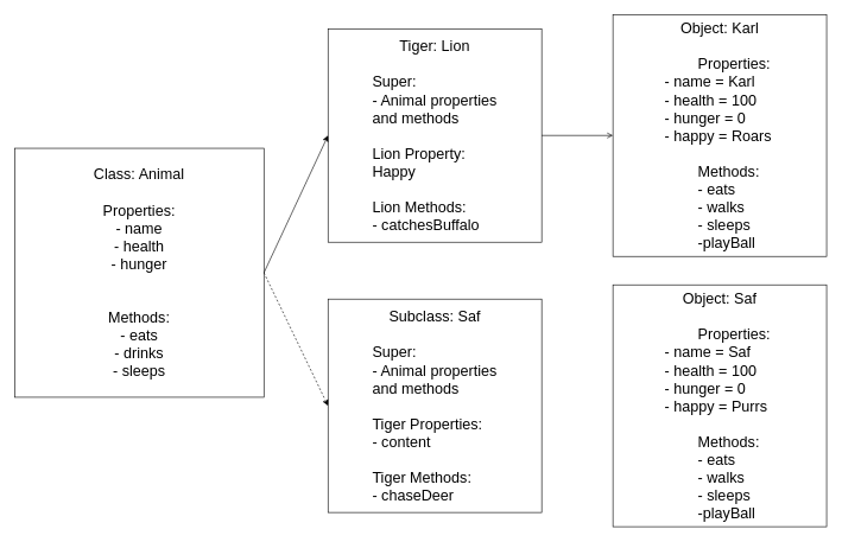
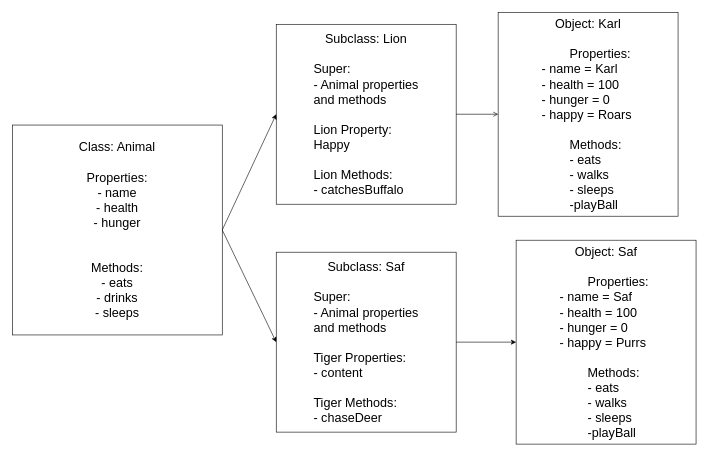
- <mxCell id="6" value="Tiger: Lion&lt;br&gt;&lt;br&gt;&lt;div style=&quot;text-align: left;&quot;&gt;&lt;span style=&quot;background-color: initial;&quot;&gt;Super:&lt;/span&gt;&lt;/div&gt;&lt;div style=&quot;text-align: left;&quot;&gt;&lt;span style=&quot;background-color: initial;&quot;&gt;- Animal properties&lt;/span&gt;&lt;/div&gt;&lt;div style=&quot;text-align: left;&quot;&gt;&lt;span style=&quot;background-color: initial;&quot;&gt;and methods&lt;/span&gt;&lt;/div&gt;&lt;div style=&quot;text-align: left;&quot;&gt;&lt;br&gt;&lt;/div&gt;&lt;div style=&quot;text-align: left;&quot;&gt;&lt;span style=&quot;background-color: initial;&quot;&gt;Lion Property:&lt;/span&gt;&lt;/div&gt;&lt;div style=&quot;text-align: left;&quot;&gt;&lt;span style=&quot;background-color: initial;&quot;&gt;Happy&amp;nbsp;&lt;/span&gt;&lt;/div&gt;&lt;div style=&quot;text-align: left;&quot;&gt;&lt;br&gt;&lt;/div&gt;&lt;div style=&quot;text-align: left;&quot;&gt;&lt;span style=&quot;background-color: initial;&quot;&gt;Lion Methods:&lt;/span&gt;&lt;/div&gt;&lt;div style=&quot;text-align: left;&quot;&gt;&lt;span style=&quot;background-color: initial;&quot;&gt;- catchesBuffalo&amp;nbsp;&lt;/span&gt;&lt;/div&gt;" style="text;html=1;strokeColor=default;fillColor=none;align=center;verticalAlign=middle;whiteSpace=wrap;rounded=0;fontSize=21;" parent="1" vertex="1"><mxGeometry x="460" y="40" width="300" height="300" as="geometry" /></mxCell>
+ <mxCell id="6" value="Subclass: Lion&lt;br&gt;&lt;br&gt;&lt;div style=&quot;text-align: left;&quot;&gt;&lt;span style=&quot;background-color: initial;&quot;&gt;Super:&lt;/span&gt;&lt;/div&gt;&lt;div style=&quot;text-align: left;&quot;&gt;&lt;span style=&quot;background-color: initial;&quot;&gt;- Animal properties&lt;/span&gt;&lt;/div&gt;&lt;div style=&quot;text-align: left;&quot;&gt;&lt;span style=&quot;background-color: initial;&quot;&gt;and methods&lt;/span&gt;&lt;/div&gt;&lt;div style=&quot;text-align: left;&quot;&gt;&lt;br&gt;&lt;/div&gt;&lt;div style=&quot;text-align: left;&quot;&gt;&lt;span style=&quot;background-color: initial;&quot;&gt;Lion Property:&lt;/span&gt;&lt;/div&gt;&lt;div style=&quot;text-align: left;&quot;&gt;&lt;span style=&quot;background-color: initial;&quot;&gt;Happy&amp;nbsp;&lt;/span&gt;&lt;/div&gt;&lt;div style=&quot;text-align: left;&quot;&gt;&lt;br&gt;&lt;/div&gt;&lt;div style=&quot;text-align: left;&quot;&gt;&lt;span style=&quot;background-color: initial;&quot;&gt;Lion Methods:&lt;/span&gt;&lt;/div&gt;&lt;div style=&quot;text-align: left;&quot;&gt;&lt;span style=&quot;background-color: initial;&quot;&gt;- catchesBuffalo&amp;nbsp;&lt;/span&gt;&lt;/div&gt;" style="text;html=1;strokeColor=default;fillColor=none;align=center;verticalAlign=middle;whiteSpace=wrap;rounded=0;fontSize=21;" parent="1" vertex="1"><mxGeometry x="460" y="40" width="300" height="300" as="geometry" /></mxCell>
- <mxCell id="9" value="Object: Karl&lt;br&gt;&lt;br&gt;&lt;div style=&quot;text-align: left;&quot;&gt;&lt;span style=&quot;white-space: pre;&quot;&gt;&#09;&lt;/span&gt;Properties:&amp;nbsp;&lt;/div&gt;&lt;div style=&quot;text-align: left;&quot;&gt;- name = Karl&amp;nbsp;&lt;/div&gt;&lt;div style=&quot;text-align: left;&quot;&gt;- health = 100&amp;nbsp;&lt;/div&gt;&lt;div style=&quot;text-align: left;&quot;&gt;- hunger = 0&amp;nbsp;&lt;/div&gt;&lt;div style=&quot;text-align: left;&quot;&gt;- happy = Roars&lt;br&gt;&lt;/div&gt;&lt;div style=&quot;text-align: left;&quot;&gt;&lt;br&gt;&lt;/div&gt;&lt;div style=&quot;text-align: left;&quot;&gt;&lt;span style=&quot;white-space: pre;&quot;&gt;&#09;&lt;/span&gt;Methods:&amp;nbsp;&lt;/div&gt;&lt;div style=&quot;text-align: left;&quot;&gt;&lt;span style=&quot;white-space: pre;&quot;&gt;&#09;&lt;/span&gt;- eats&amp;nbsp;&lt;/div&gt;&lt;div style=&quot;text-align: left;&quot;&gt;&lt;span style=&quot;white-space: pre;&quot;&gt;&#09;&lt;/span&gt;- walks&amp;nbsp;&lt;/div&gt;&lt;div style=&quot;text-align: left;&quot;&gt;&lt;span style=&quot;white-space: pre;&quot;&gt;&#09;&lt;/span&gt;- sleeps&amp;nbsp;&lt;/div&gt;&lt;div style=&quot;text-align: left;&quot;&gt;&lt;span style=&quot;white-space: pre;&quot;&gt;&#09;&lt;/span&gt;-playBall&lt;br&gt;&lt;/div&gt;" style="text;html=1;strokeColor=default;fillColor=none;align=center;verticalAlign=middle;whiteSpace=wrap;rounded=0;fontSize=21;" parent="1" vertex="1"><mxGeometry x="860" y="20" width="300" height="340" as="geometry" /></mxCell>
+ <mxCell id="9" value="Object: Karl&lt;br&gt;&lt;br&gt;&lt;div style=&quot;text-align: left;&quot;&gt;&lt;span style=&quot;white-space: pre;&quot;&gt;&#09;&lt;/span&gt;Properties:&amp;nbsp;&lt;/div&gt;&lt;div style=&quot;text-align: left;&quot;&gt;- name = Karl&amp;nbsp;&lt;/div&gt;&lt;div style=&quot;text-align: left;&quot;&gt;- health = 100&amp;nbsp;&lt;/div&gt;&lt;div style=&quot;text-align: left;&quot;&gt;- hunger = 0&amp;nbsp;&lt;/div&gt;&lt;div style=&quot;text-align: left;&quot;&gt;- happy = Roars&lt;br&gt;&lt;/div&gt;&lt;div style=&quot;text-align: left;&quot;&gt;&lt;br&gt;&lt;/div&gt;&lt;div style=&quot;text-align: left;&quot;&gt;&lt;span style=&quot;white-space: pre;&quot;&gt;&#09;&lt;/span&gt;Methods:&amp;nbsp;&lt;/div&gt;&lt;div style=&quot;text-align: left;&quot;&gt;&lt;span style=&quot;white-space: pre;&quot;&gt;&#09;&lt;/span&gt;- eats&amp;nbsp;&lt;/div&gt;&lt;div style=&quot;text-align: left;&quot;&gt;&lt;span style=&quot;white-space: pre;&quot;&gt;&#09;&lt;/span&gt;- walks&amp;nbsp;&lt;/div&gt;&lt;div style=&quot;text-align: left;&quot;&gt;&lt;span style=&quot;white-space: pre;&quot;&gt;&#09;&lt;/span&gt;- sleeps&amp;nbsp;&lt;/div&gt;&lt;div style=&quot;text-align: left;&quot;&gt;&lt;span style=&quot;white-space: pre;&quot;&gt;&#09;&lt;/span&gt;-playBall&lt;br&gt;&lt;/div&gt;" style="text;html=1;strokeColor=default;fillColor=none;align=center;verticalAlign=middle;whiteSpace=wrap;rounded=0;fontSize=21;" parent="1" vertex="1"><mxGeometry x="830" y="20" width="300" height="340" as="geometry" /></mxCell>
- <mxCell id="3" style="edgeStyle=none;rounded=1;orthogonalLoop=1;jettySize=auto;html=1;exitX=1;exitY=0.5;exitDx=0;exitDy=0;entryX=0;entryY=0.5;entryDx=0;entryDy=0;fontSize=21;dashed=1;" parent="1" source="4" target="8" edge="1"><mxGeometry relative="1" as="geometry" /></mxCell>
+ <mxCell id="3" style="edgeStyle=none;rounded=1;orthogonalLoop=1;jettySize=auto;html=1;exitX=1;exitY=0.5;exitDx=0;exitDy=0;entryX=0;entryY=0.5;entryDx=0;entryDy=0;fontSize=21;" parent="1" source="4" target="8" edge="1"><mxGeometry relative="1" as="geometry" /></mxCell>
+ <mxCell id="7" style="edgeStyle=none;rounded=1;orthogonalLoop=1;jettySize=auto;html=1;exitX=1;exitY=0.5;exitDx=0;exitDy=0;entryX=0;entryY=0.5;entryDx=0;entryDy=0;fontSize=21;" parent="1" source="8" target="10" edge="1"><mxGeometry relative="1" as="geometry" /></mxCell>
